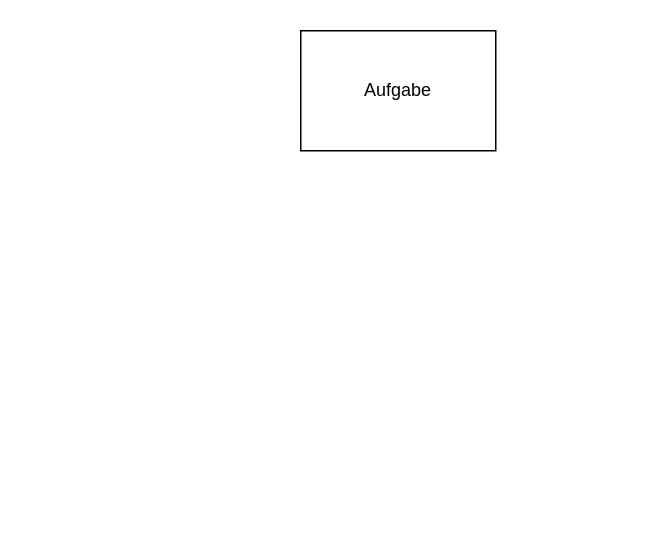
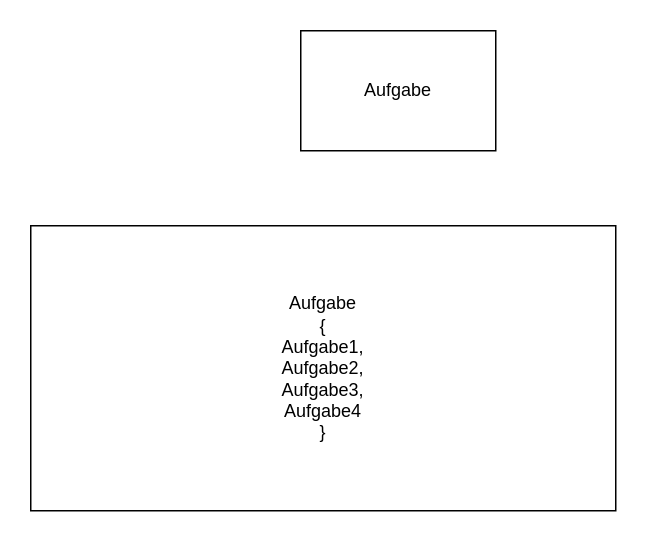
+ <mxCell id="3" value="Aufgabe&lt;div&gt;{&lt;div&gt;Aufgabe1,&lt;/div&gt;&lt;div&gt;Aufgabe2,&lt;/div&gt;&lt;div&gt;Aufgabe3,&lt;/div&gt;&lt;div&gt;Aufgabe4&lt;br&gt;&lt;div&gt;&lt;span style=&quot;background-color: initial;&quot;&gt;}&lt;/span&gt;&lt;/div&gt;&lt;/div&gt;&lt;/div&gt;" style="rounded=0;whiteSpace=wrap;html=1;" vertex="1" parent="1"><mxGeometry x="20" y="150" width="390" height="190" as="geometry" /></mxCell>
